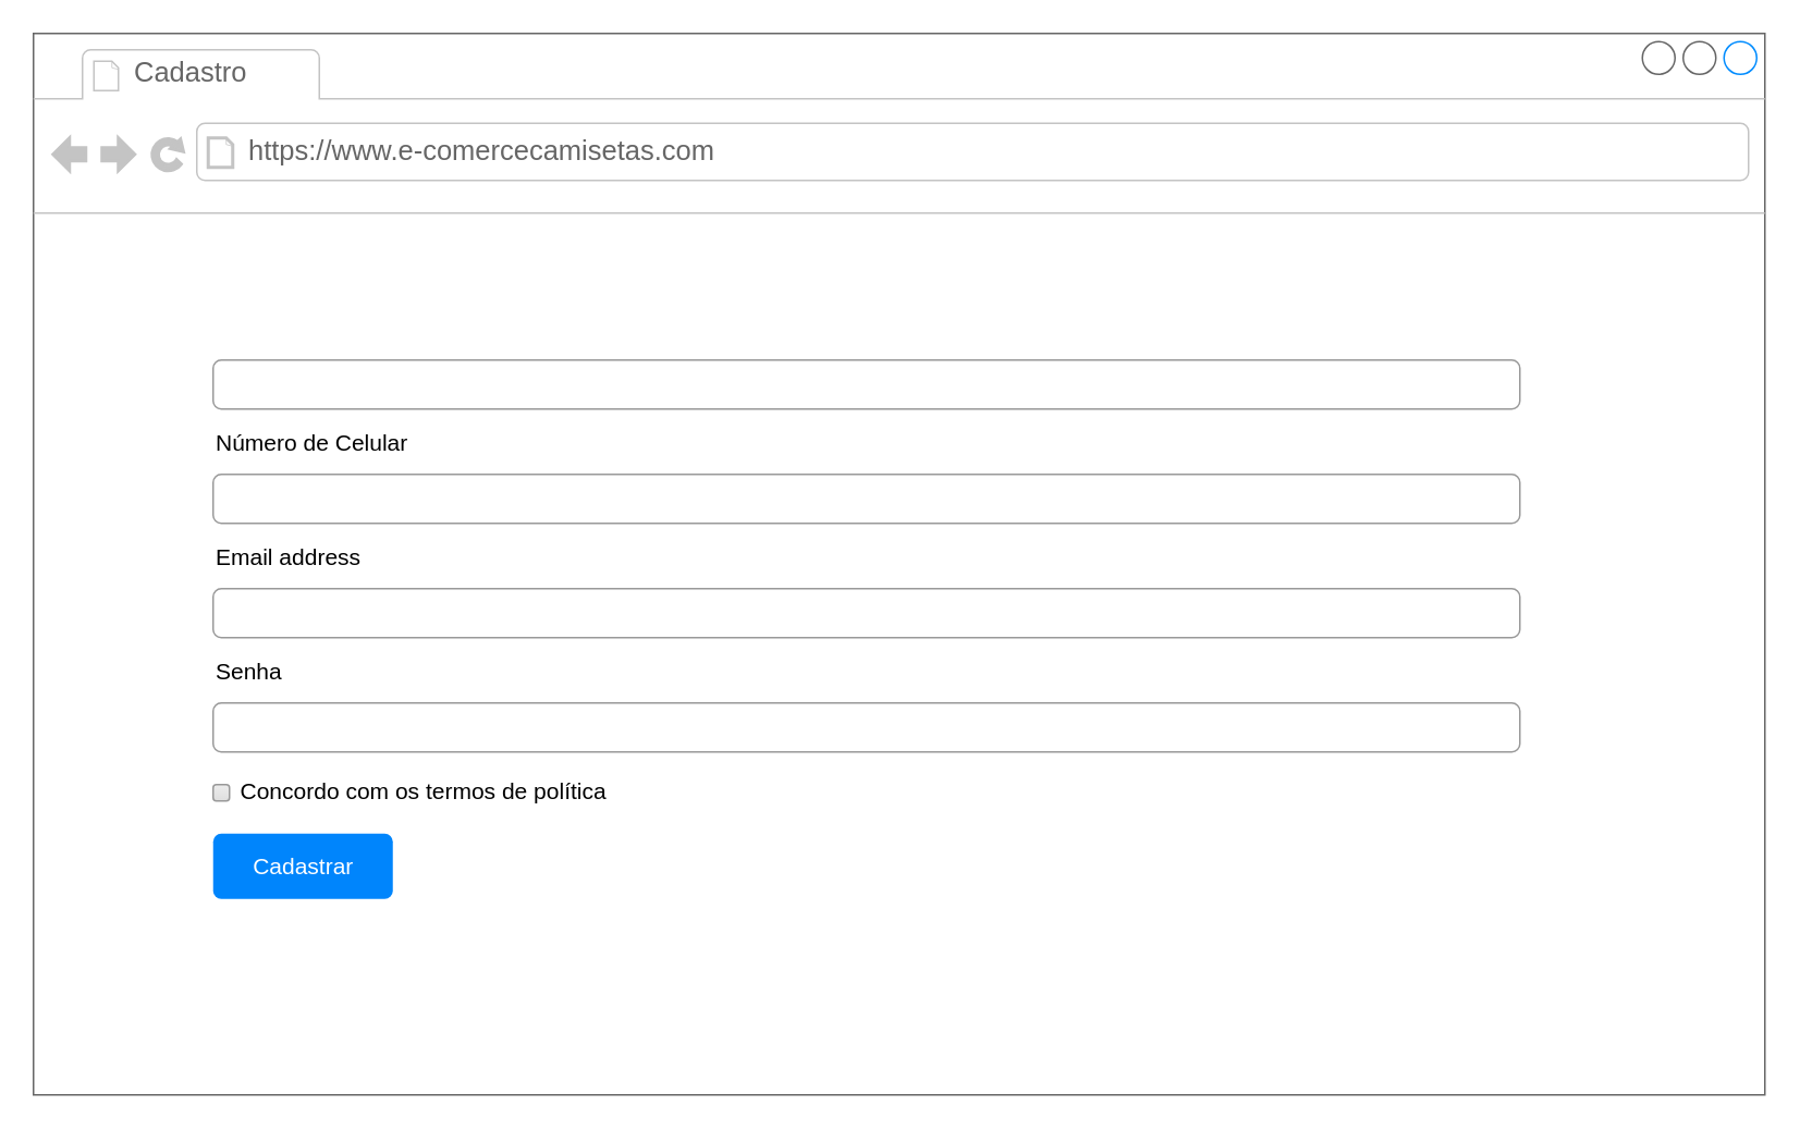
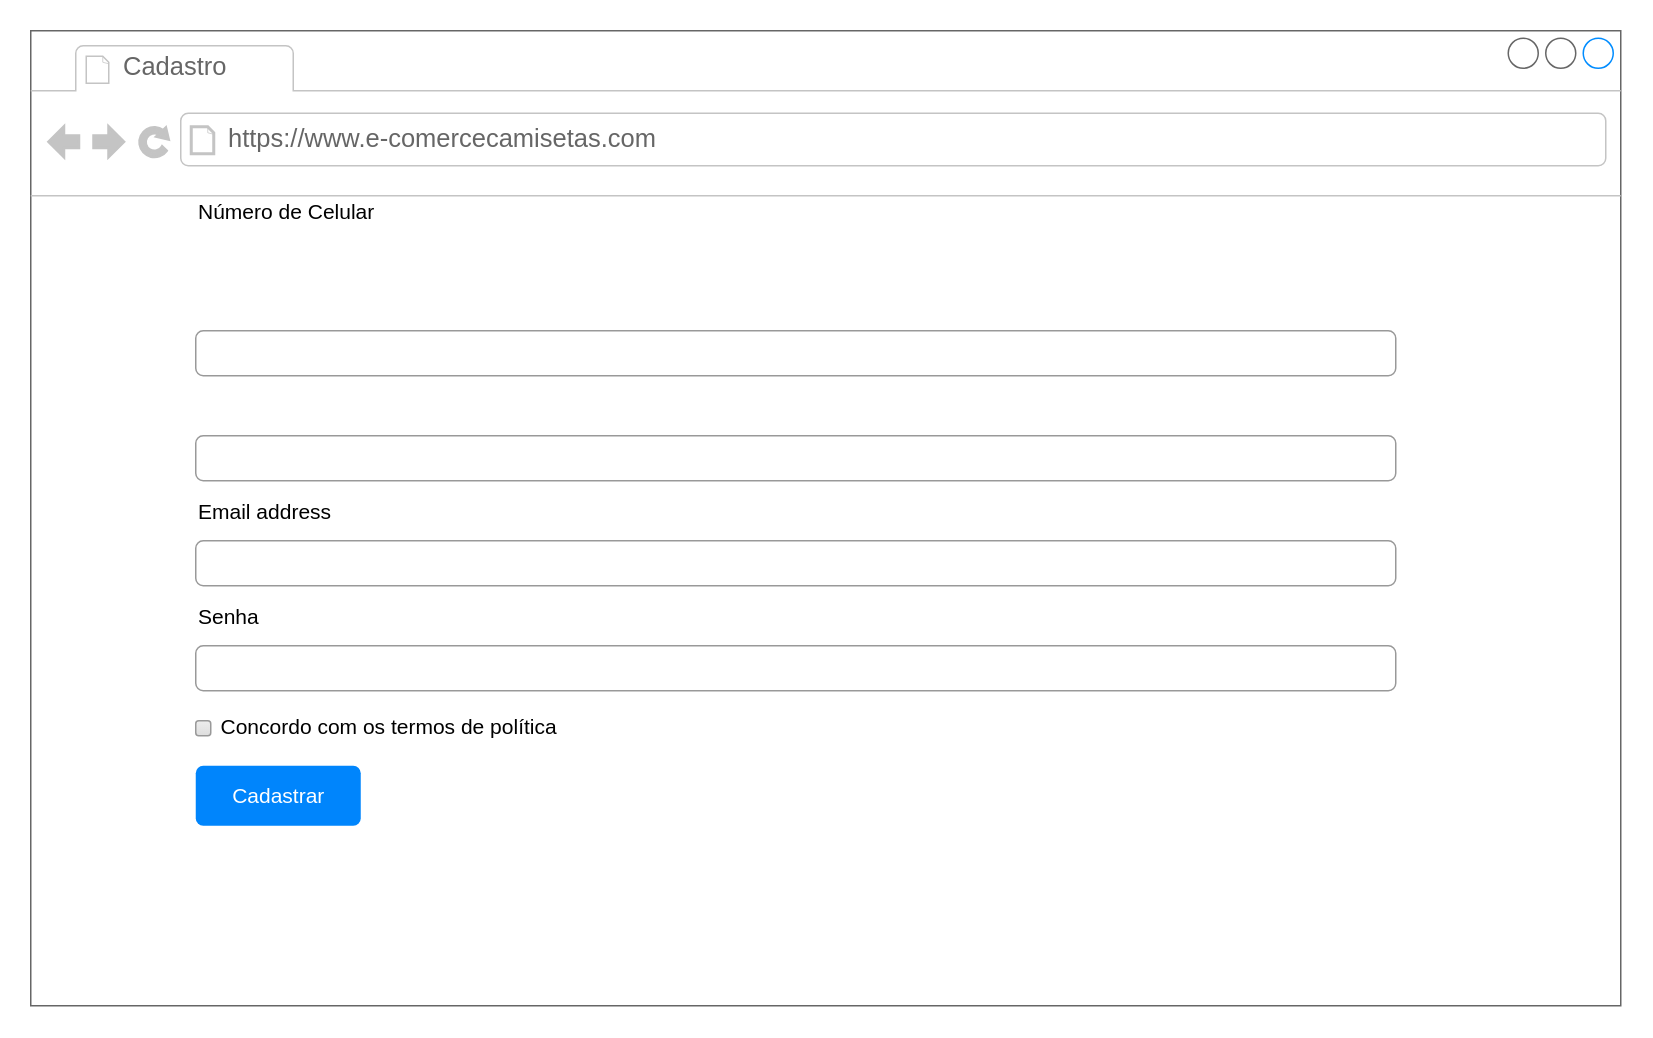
- <mxCell id="13" value="Número de Celular" style="fillColor=none;strokeColor=none;align=left;fontSize=14;" vertex="1" parent="2"><mxGeometry x="110" y="230" width="260" height="40" as="geometry" /></mxCell>
+ <mxCell id="13" value="Número de Celular" style="fillColor=none;strokeColor=none;align=left;fontSize=14;" vertex="1" parent="2"><mxGeometry x="110" y="100" width="260" height="40" as="geometry" /></mxCell>
